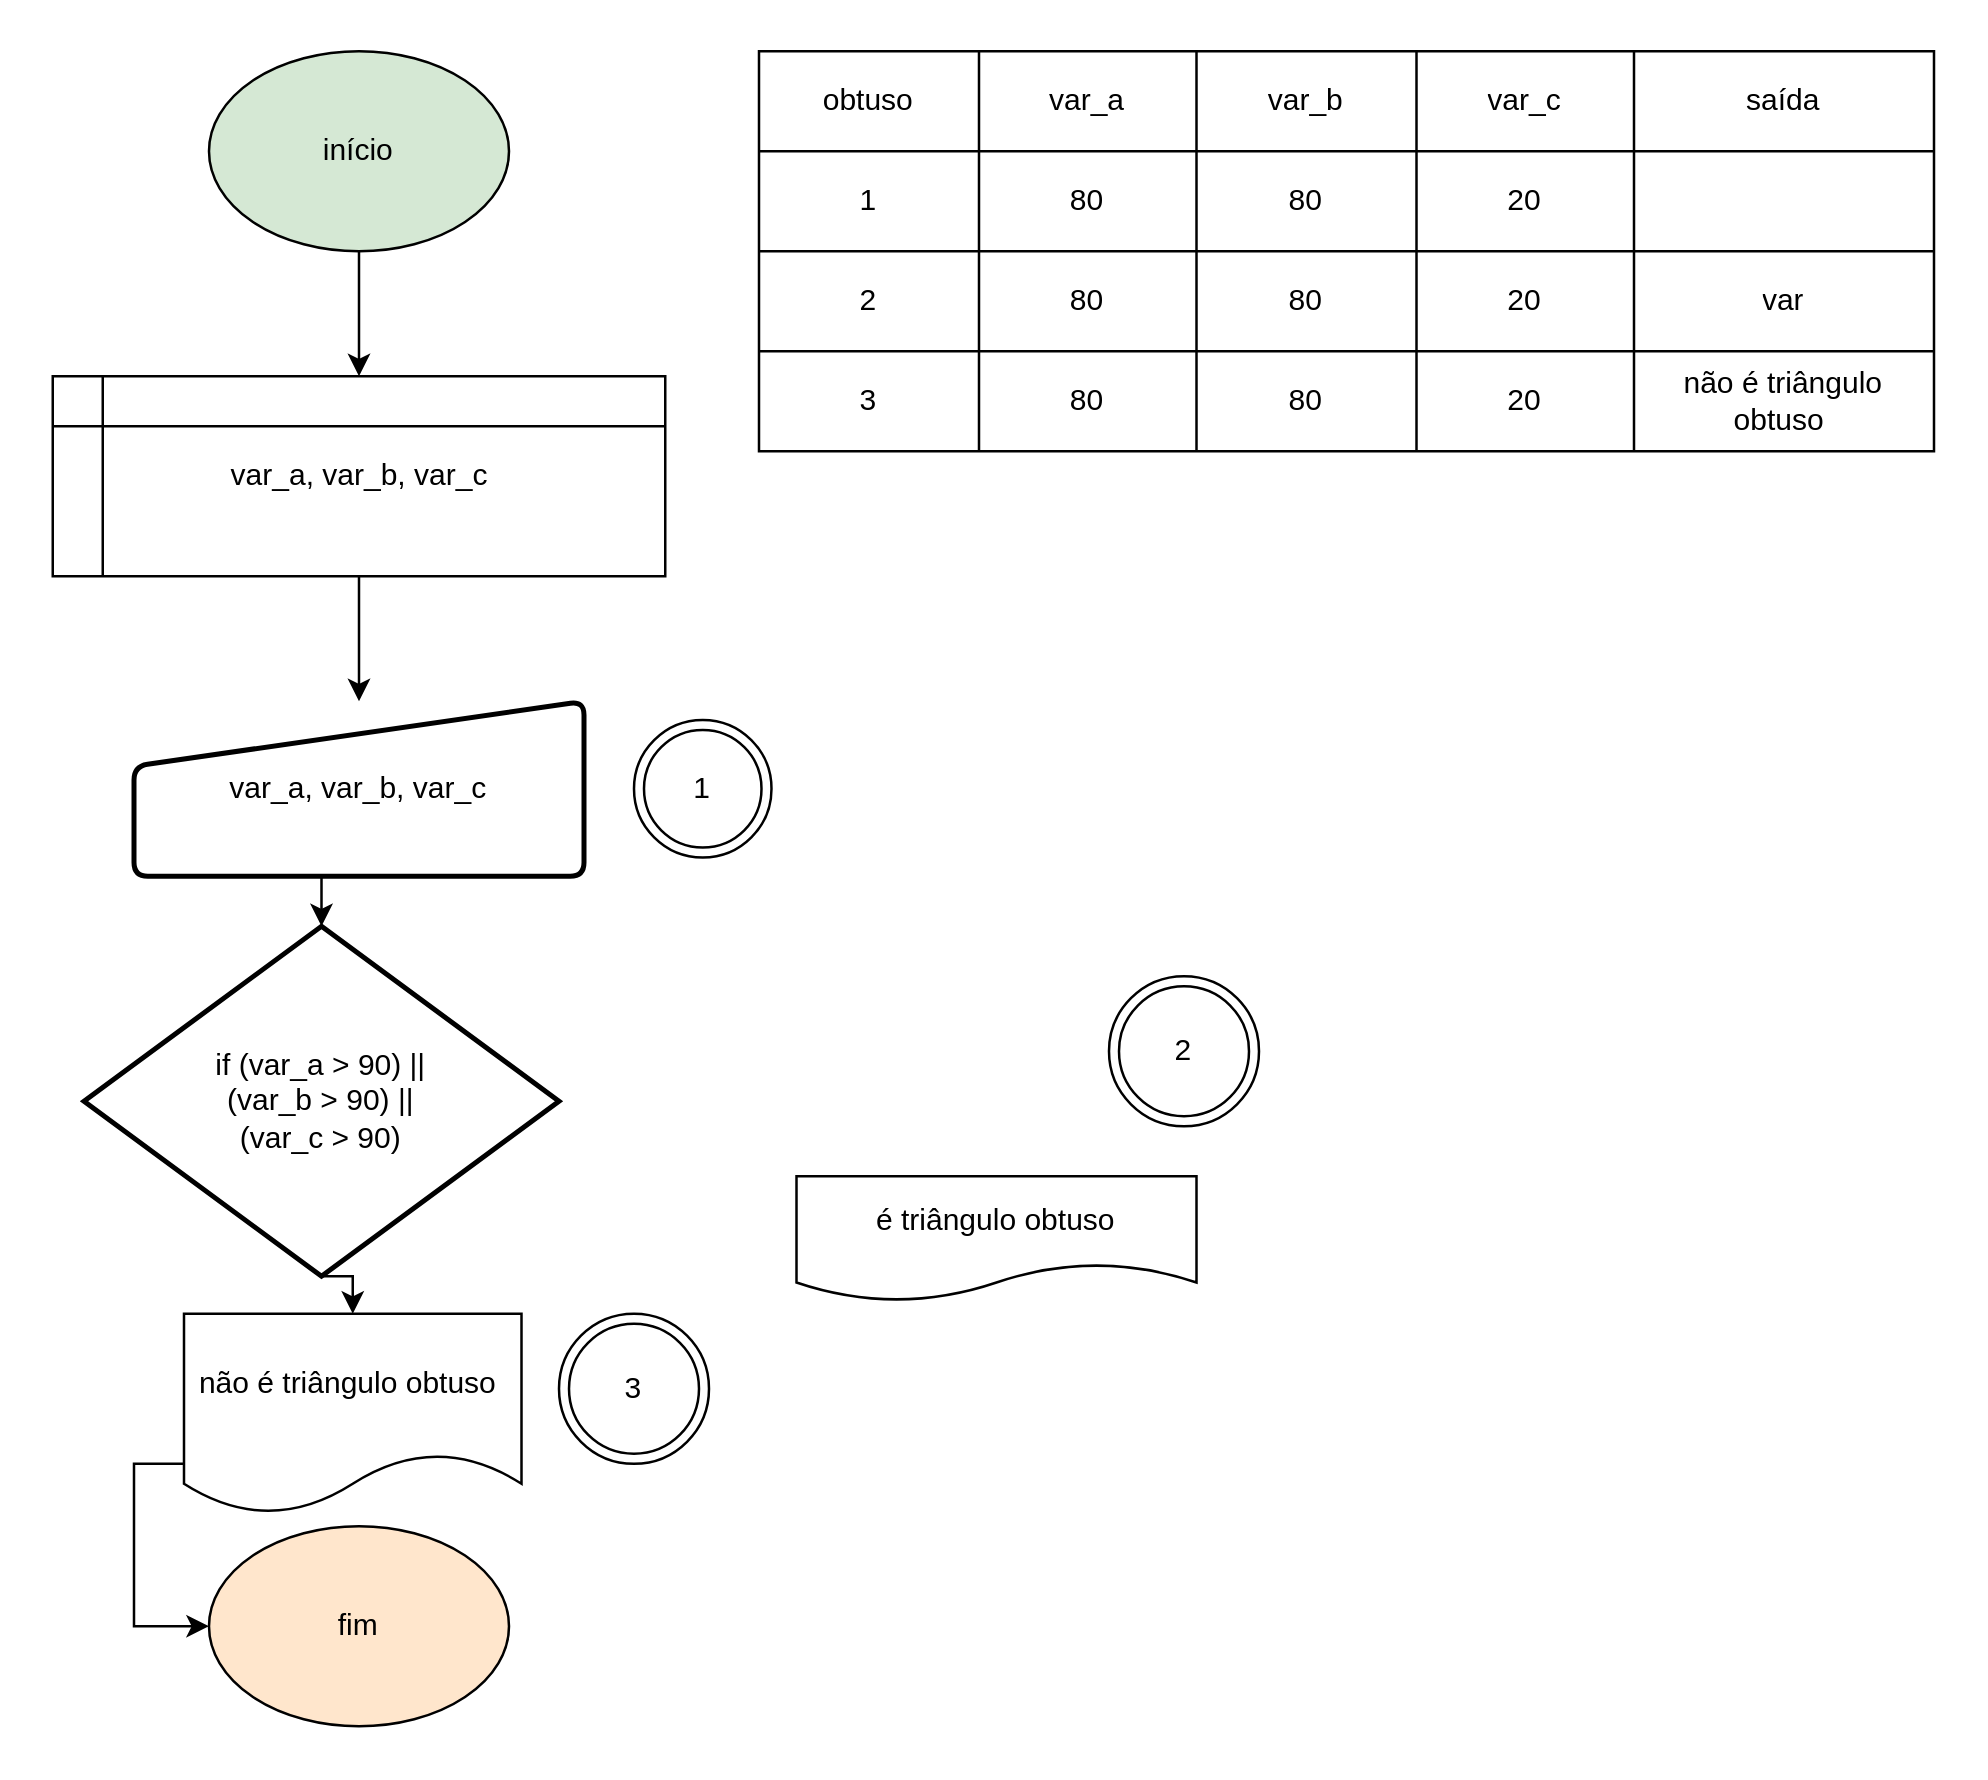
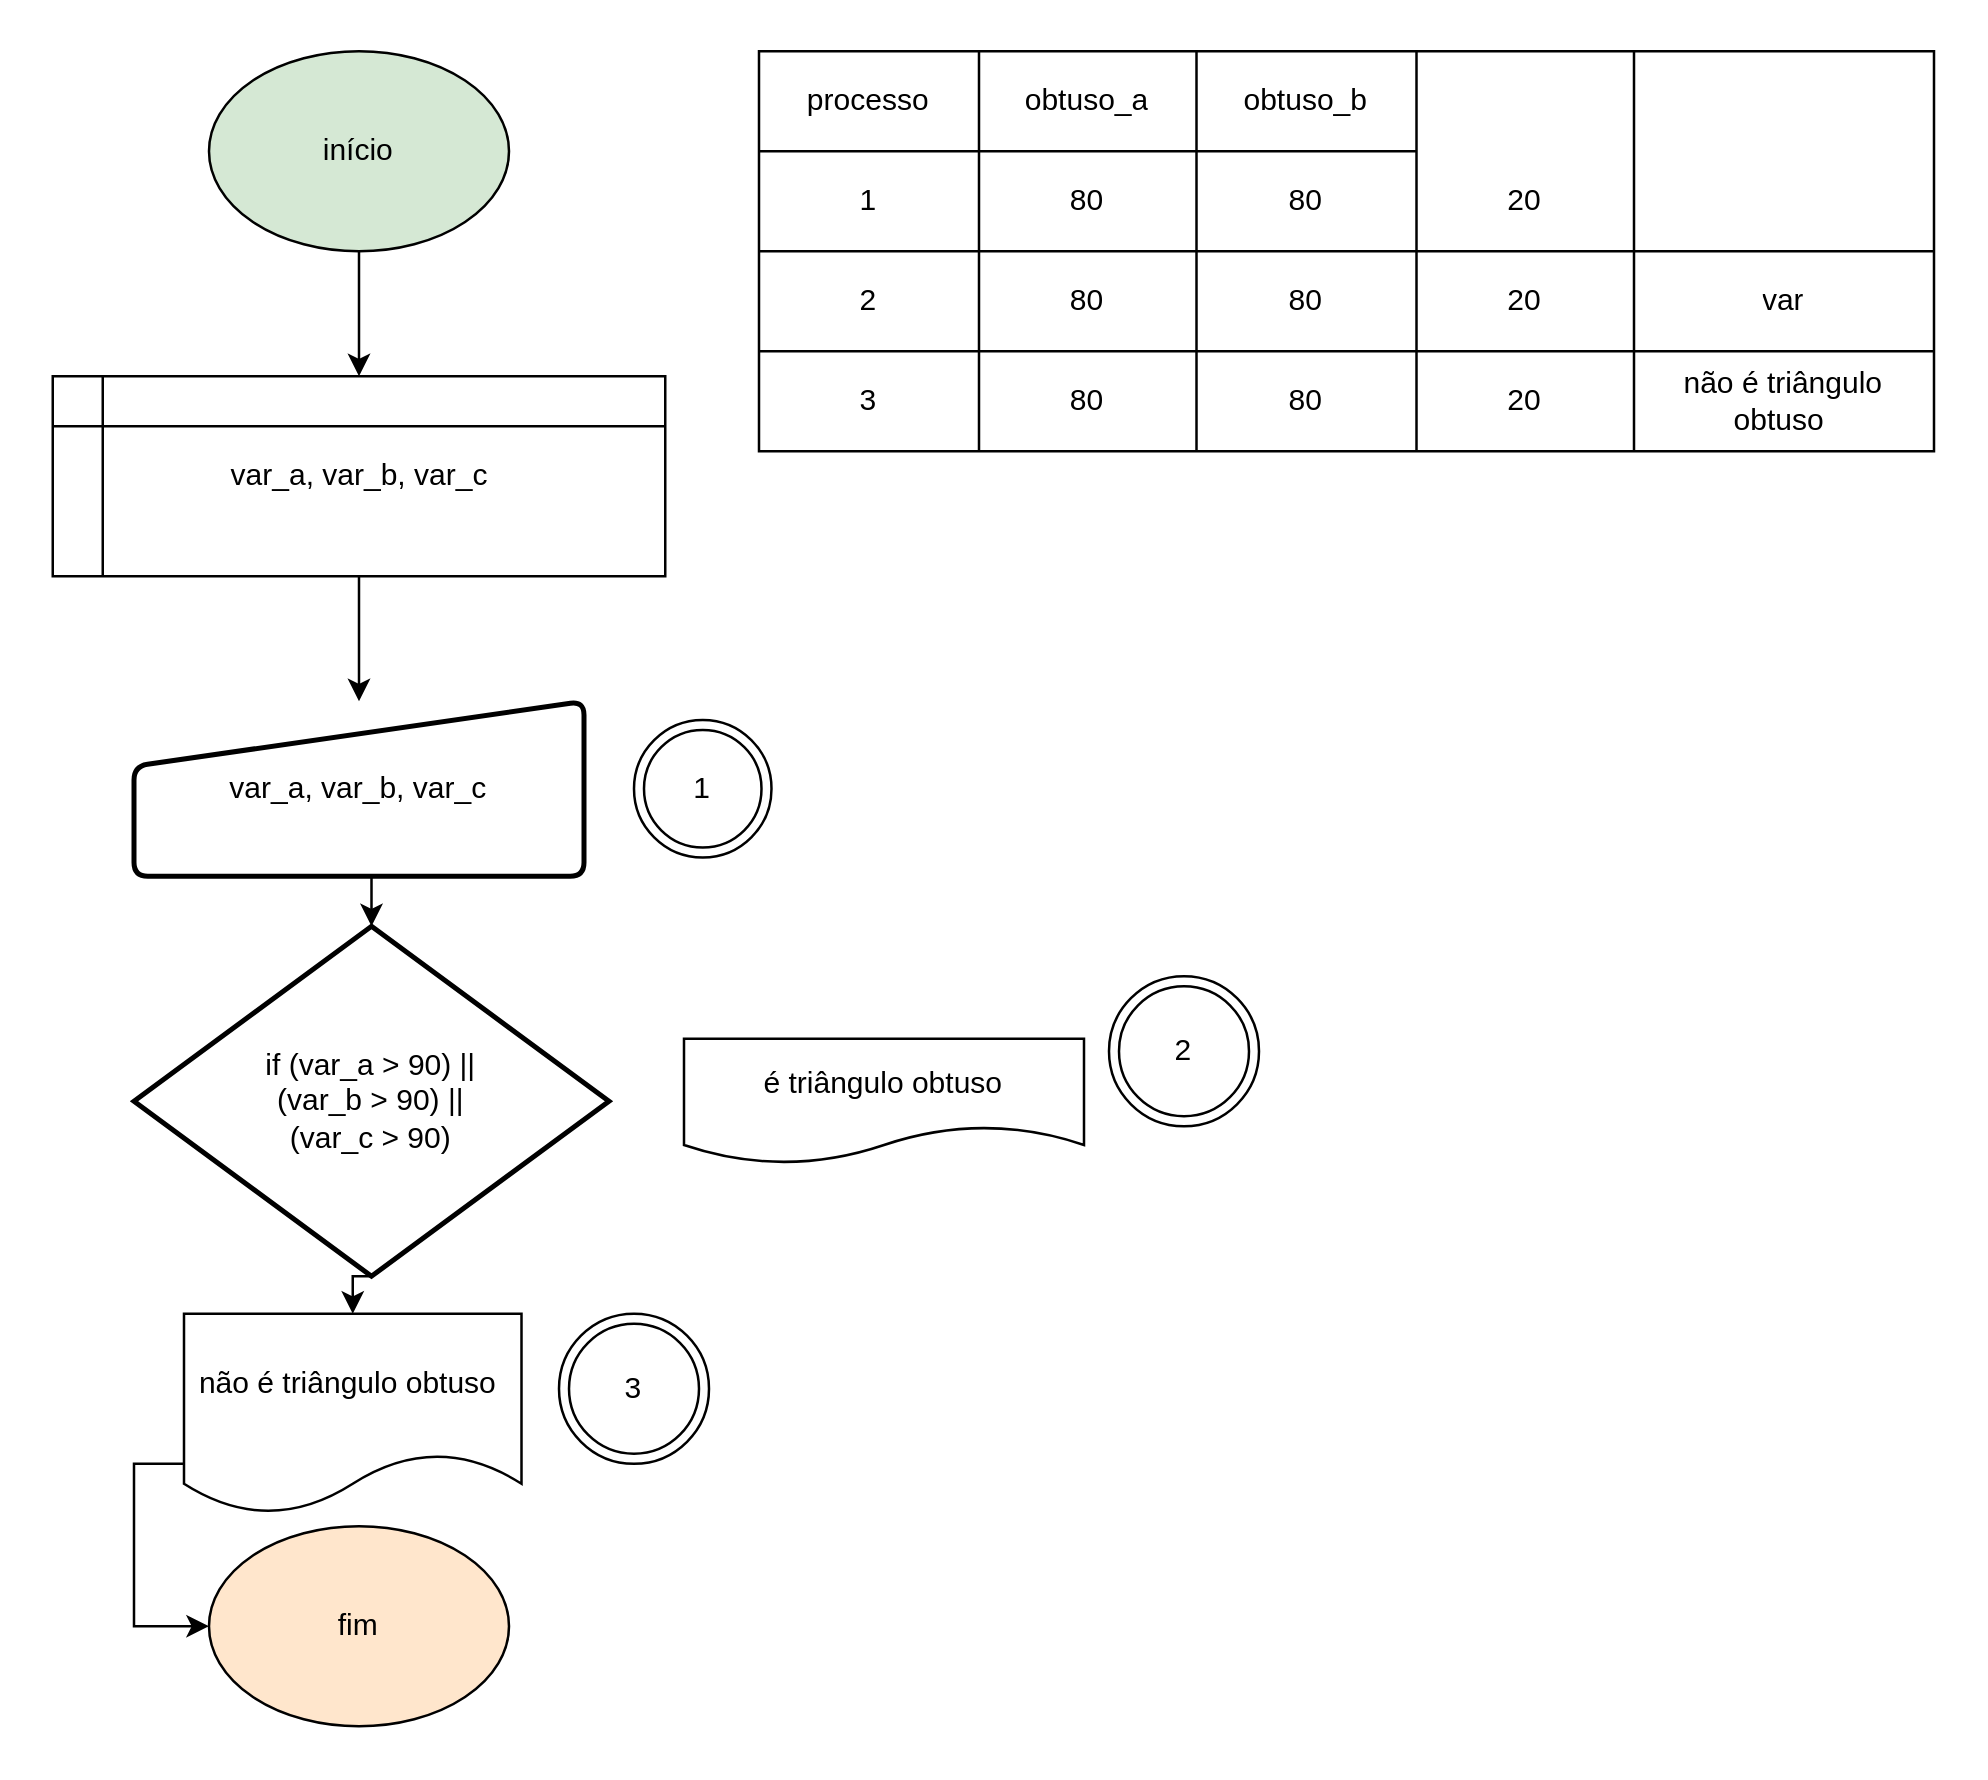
- <mxCell id="19" value="obtuso" style="shape=partialRectangle;html=1;whiteSpace=wrap;connectable=0;fillColor=none;top=0;left=0;bottom=0;right=0;overflow=hidden;" parent="18" vertex="1"><mxGeometry width="88" height="40" as="geometry" /></mxCell>
+ <mxCell id="19" value="processo" style="shape=partialRectangle;html=1;whiteSpace=wrap;connectable=0;fillColor=none;top=0;left=0;bottom=0;right=0;overflow=hidden;" parent="18" vertex="1"><mxGeometry width="88" height="40" as="geometry" /></mxCell>
- <mxCell id="20" value="var_a" style="shape=partialRectangle;html=1;whiteSpace=wrap;connectable=0;fillColor=none;top=0;left=0;bottom=0;right=0;overflow=hidden;" parent="18" vertex="1"><mxGeometry x="88" width="87" height="40" as="geometry" /></mxCell>
+ <mxCell id="20" value="obtuso_a" style="shape=partialRectangle;html=1;whiteSpace=wrap;connectable=0;fillColor=none;top=0;left=0;bottom=0;right=0;overflow=hidden;" parent="18" vertex="1"><mxGeometry x="88" width="87" height="40" as="geometry" /></mxCell>
- <mxCell id="21" value="var_b" style="shape=partialRectangle;html=1;whiteSpace=wrap;connectable=0;fillColor=none;top=0;left=0;bottom=0;right=0;overflow=hidden;" parent="18" vertex="1"><mxGeometry x="175" width="88" height="40" as="geometry" /></mxCell>
+ <mxCell id="21" value="obtuso_b" style="shape=partialRectangle;html=1;whiteSpace=wrap;connectable=0;fillColor=none;top=0;left=0;bottom=0;right=0;overflow=hidden;" parent="18" vertex="1"><mxGeometry x="175" width="88" height="40" as="geometry" /></mxCell>
- <mxCell id="22" value="var_c" style="shape=partialRectangle;html=1;whiteSpace=wrap;connectable=0;fillColor=none;top=0;left=0;bottom=0;right=0;overflow=hidden;" parent="18" vertex="1"><mxGeometry x="263" width="87" height="40" as="geometry" /></mxCell>
- <mxCell id="23" value="saída" style="shape=partialRectangle;html=1;whiteSpace=wrap;connectable=0;fillColor=none;top=0;left=0;bottom=0;right=0;overflow=hidden;" parent="18" vertex="1"><mxGeometry x="350" width="120" height="40" as="geometry" /></mxCell>
- <mxCell id="9" value="if (var_a &amp;gt; 90) || &lt;br&gt;(var_b &amp;gt; 90) || &lt;br&gt;(var_c &amp;gt; 90)" style="strokeWidth=2;html=1;shape=mxgraph.flowchart.decision;whiteSpace=wrap;" parent="1" vertex="1"><mxGeometry x="33" y="370" width="190" height="140" as="geometry" /></mxCell>
+ <mxCell id="9" value="if (var_a &amp;gt; 90) || &lt;br&gt;(var_b &amp;gt; 90) || &lt;br&gt;(var_c &amp;gt; 90)" style="strokeWidth=2;html=1;shape=mxgraph.flowchart.decision;whiteSpace=wrap;" parent="1" vertex="1"><mxGeometry x="53" y="370" width="190" height="140" as="geometry" /></mxCell>
- <mxCell id="16" value="é triângulo obtuso" style="shape=document;whiteSpace=wrap;html=1;boundedLbl=1;" parent="1" vertex="1"><mxGeometry x="318" y="470" width="160" height="50" as="geometry" /></mxCell>
+ <mxCell id="16" value="é triângulo obtuso" style="shape=document;whiteSpace=wrap;html=1;boundedLbl=1;" parent="1" vertex="1"><mxGeometry x="273" y="415" width="160" height="50" as="geometry" /></mxCell>
